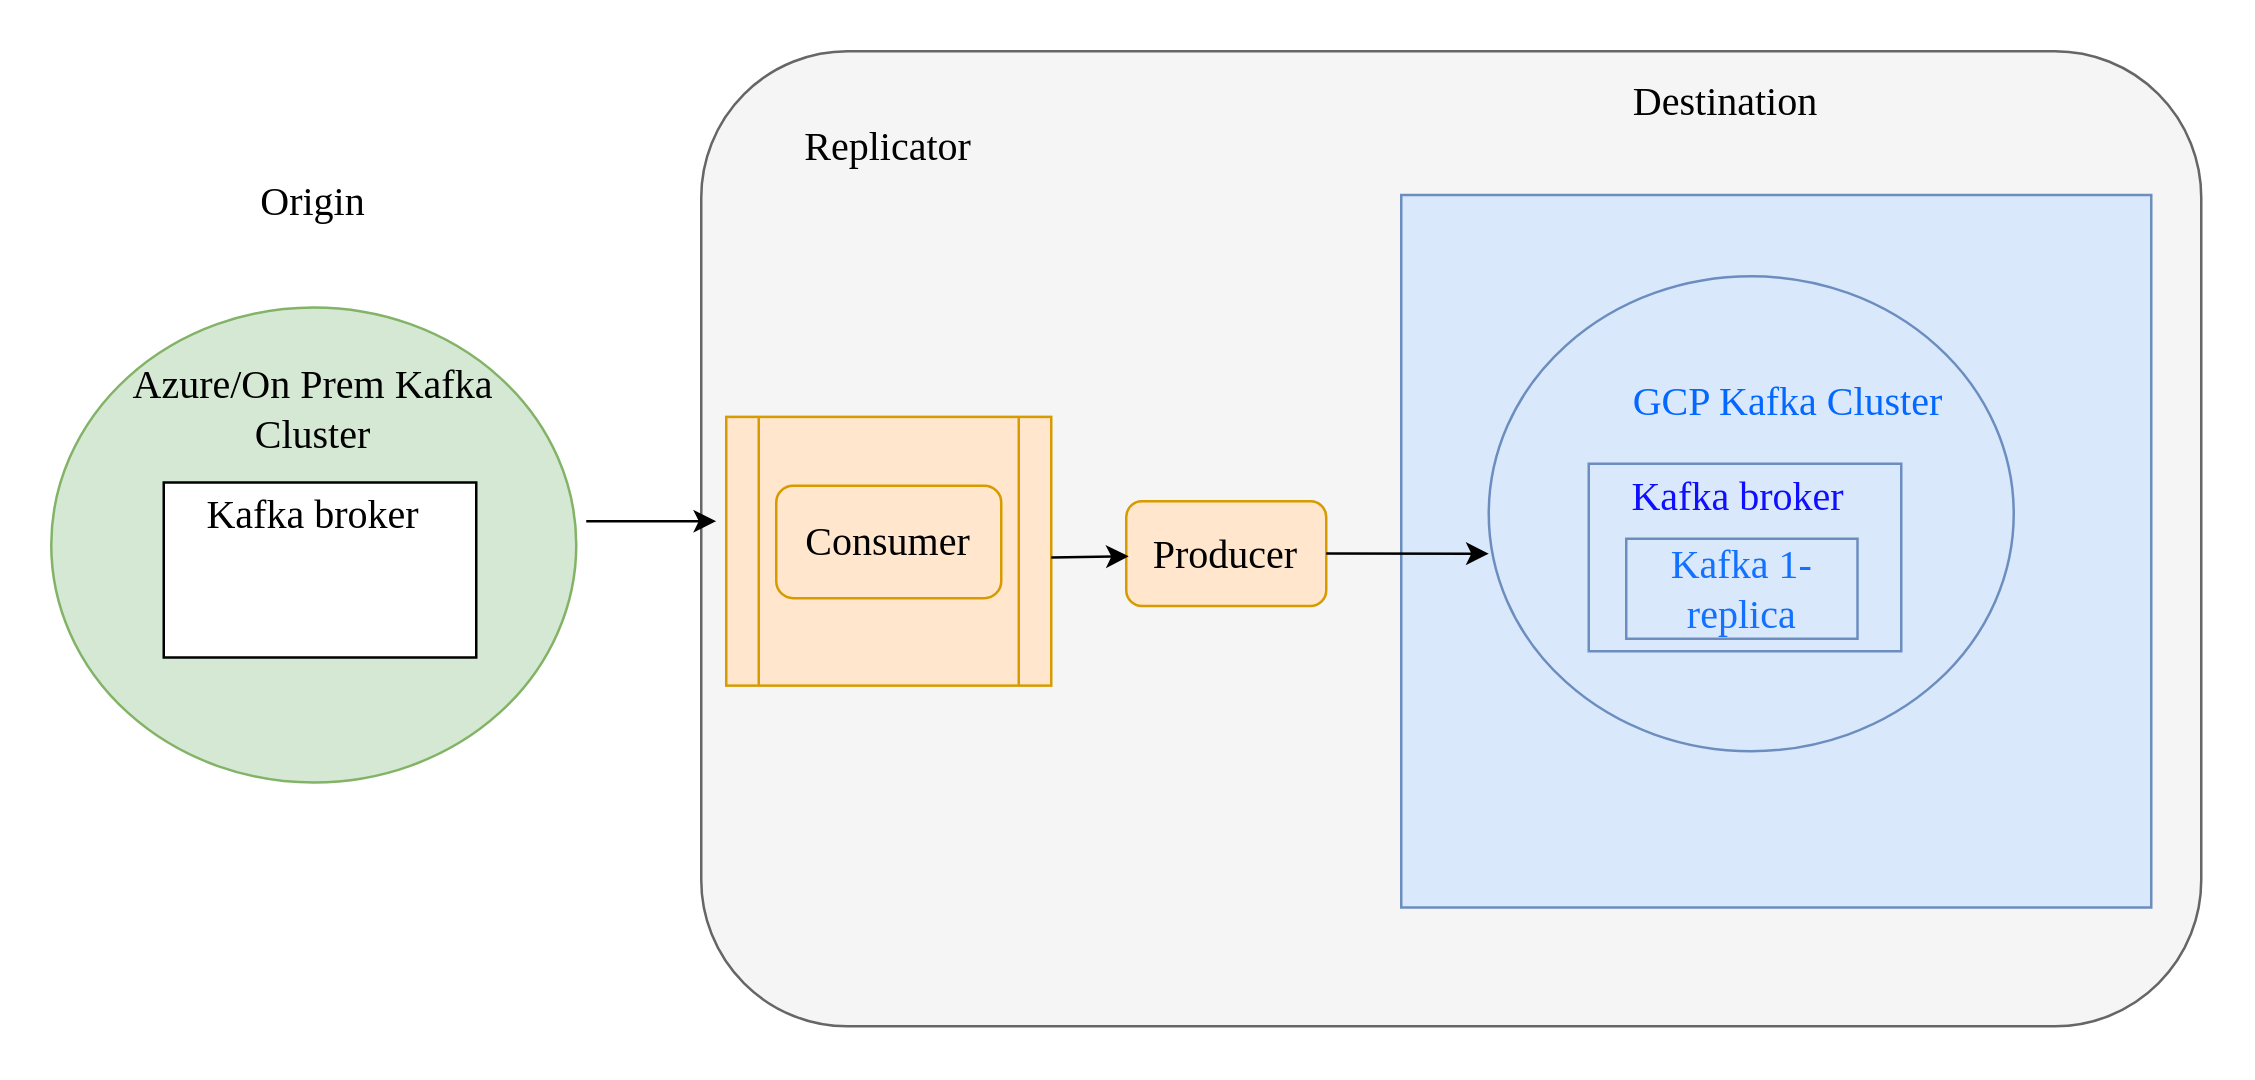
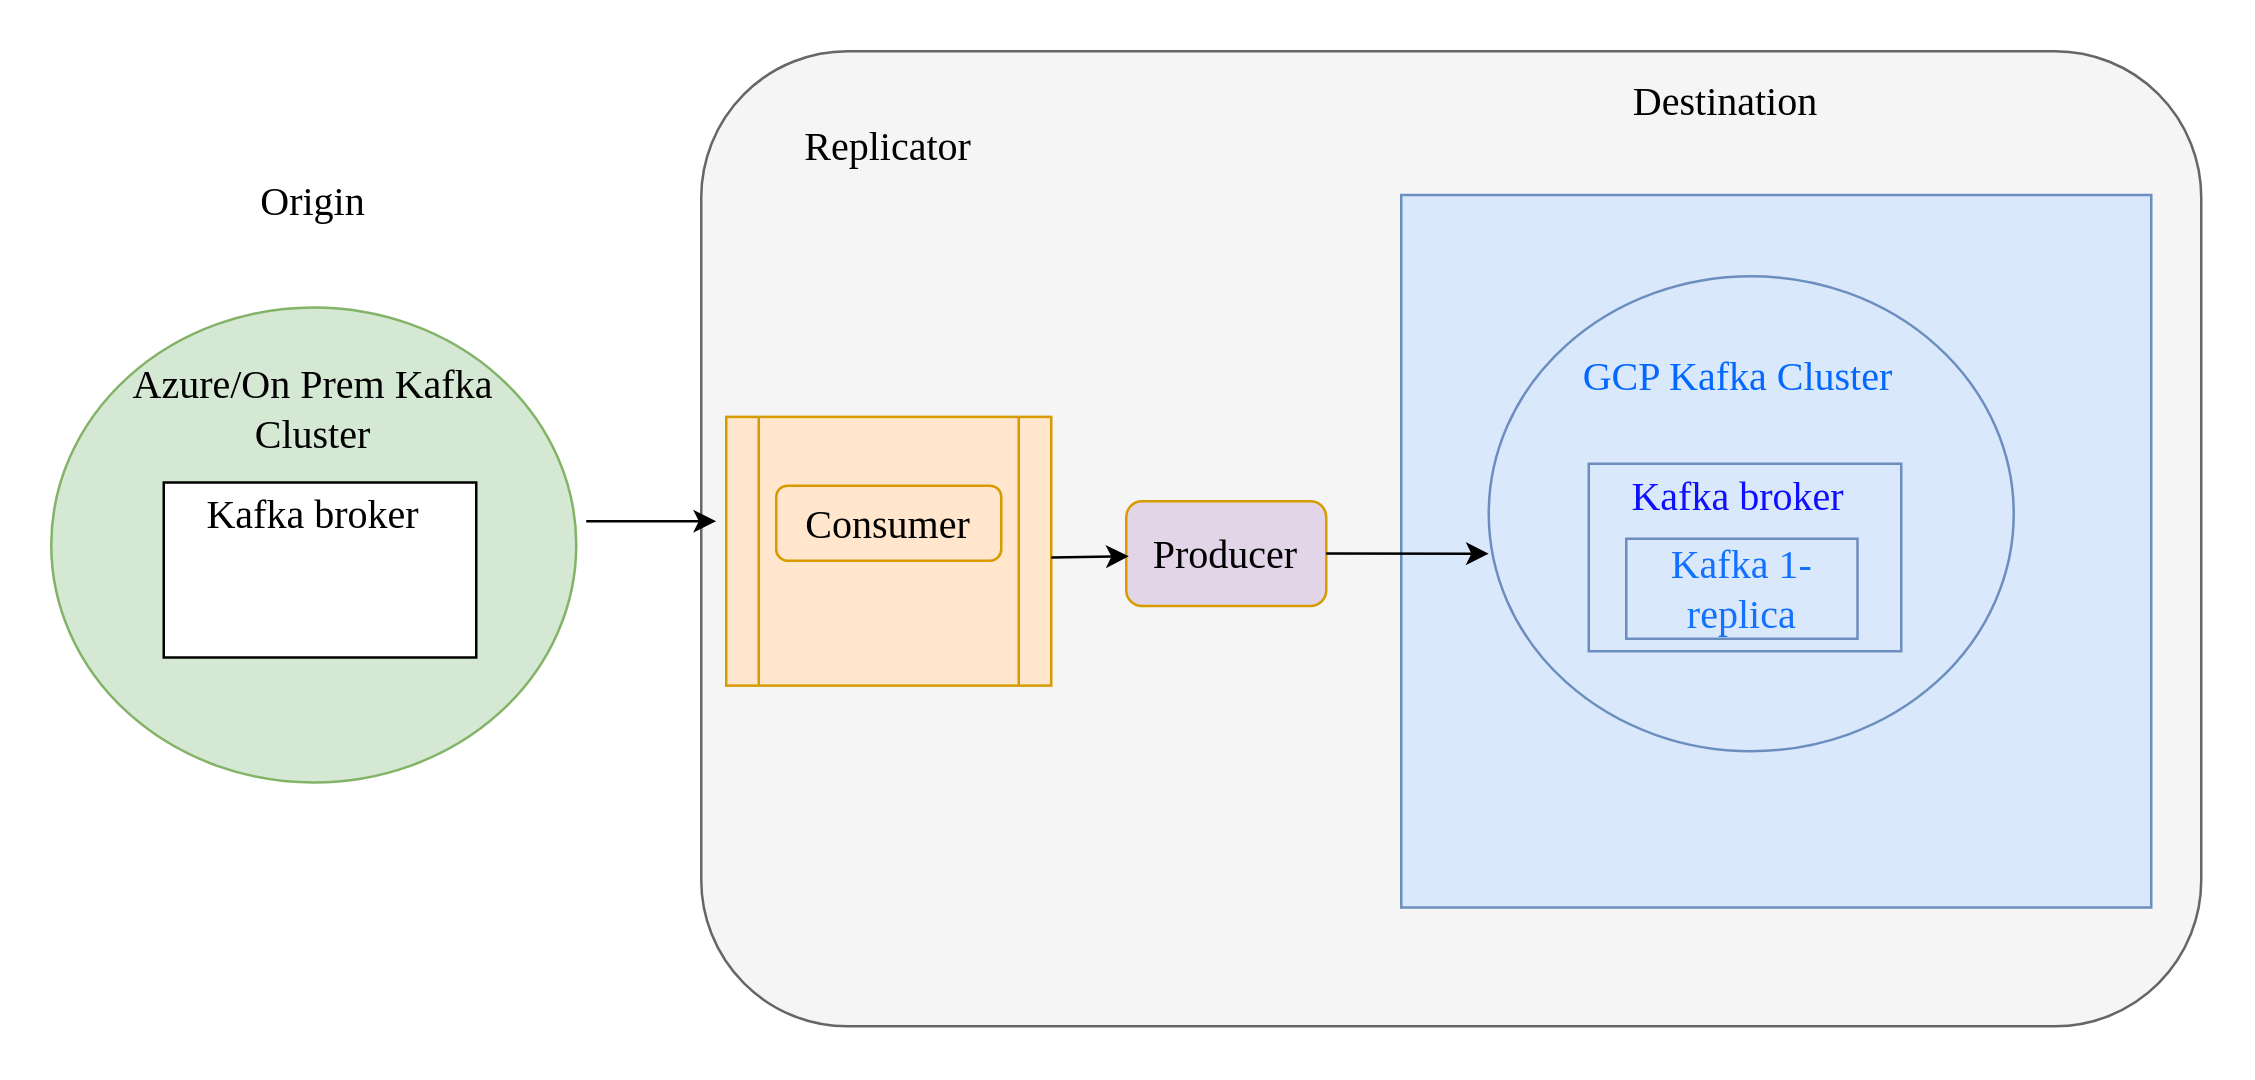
- <mxCell id="10" value="&lt;font style=&quot;font-size: 16px&quot; face=&quot;Comic Sans MS&quot; color=&quot;#0368ff&quot;&gt;GCP Kafka Cluster&lt;/font&gt;" style="text;html=1;strokeColor=none;fillColor=none;align=center;verticalAlign=middle;whiteSpace=wrap;rounded=0;" vertex="1" parent="1"><mxGeometry x="640" y="150" width="150" height="20" as="geometry" /></mxCell>
+ <mxCell id="10" value="&lt;font style=&quot;font-size: 16px&quot; face=&quot;Comic Sans MS&quot; color=&quot;#0368ff&quot;&gt;GCP Kafka Cluster&lt;/font&gt;" style="text;html=1;strokeColor=none;fillColor=none;align=center;verticalAlign=middle;whiteSpace=wrap;rounded=0;" vertex="1" parent="1"><mxGeometry x="620" y="140" width="150" height="20" as="geometry" /></mxCell>
- <mxCell id="18" value="&lt;font face=&quot;Comic Sans MS&quot; style=&quot;font-size: 16px&quot;&gt;Consumer&lt;/font&gt;" style="rounded=1;whiteSpace=wrap;html=1;fillColor=#ffe6cc;strokeColor=#d79b00;" vertex="1" parent="1"><mxGeometry x="310" y="193.76" width="90" height="45" as="geometry" /></mxCell>
+ <mxCell id="18" value="&lt;font face=&quot;Comic Sans MS&quot; style=&quot;font-size: 16px&quot;&gt;Consumer&lt;/font&gt;" style="rounded=1;whiteSpace=wrap;html=1;fillColor=#ffe6cc;strokeColor=#d79b00;" vertex="1" parent="1"><mxGeometry x="310" y="193.76" width="90" height="30" as="geometry" /></mxCell>
- <mxCell id="19" value="&lt;font face=&quot;Comic Sans MS&quot; style=&quot;font-size: 16px&quot;&gt;Producer&lt;/font&gt;" style="rounded=1;whiteSpace=wrap;html=1;fillColor=#ffe6cc;strokeColor=#d79b00;" vertex="1" parent="1"><mxGeometry x="450" y="200" width="80" height="41.87" as="geometry" /></mxCell>
+ <mxCell id="19" value="&lt;font face=&quot;Comic Sans MS&quot; style=&quot;font-size: 16px&quot;&gt;Producer&lt;/font&gt;" style="rounded=1;whiteSpace=wrap;html=1;fillColor=#e1d5e7;strokeColor=#d79b00;" vertex="1" parent="1"><mxGeometry x="450" y="200" width="80" height="41.87" as="geometry" /></mxCell>
